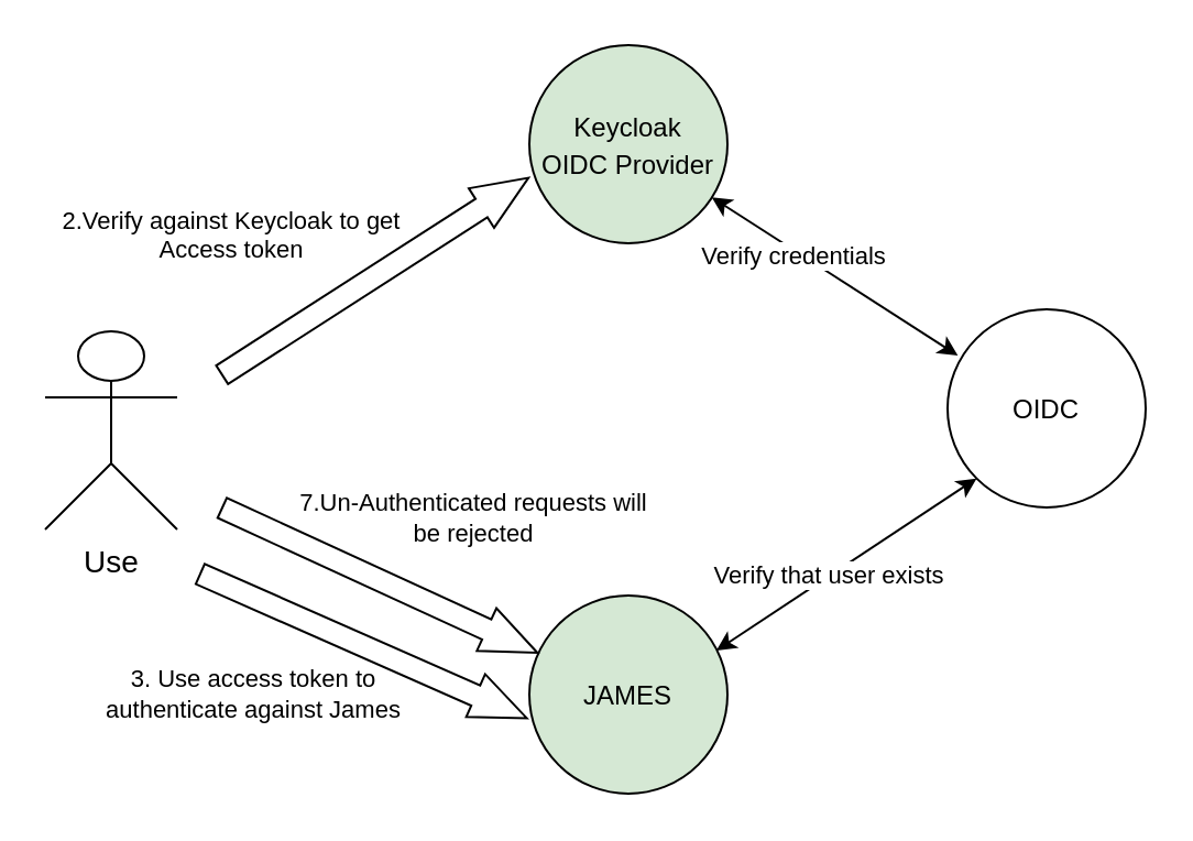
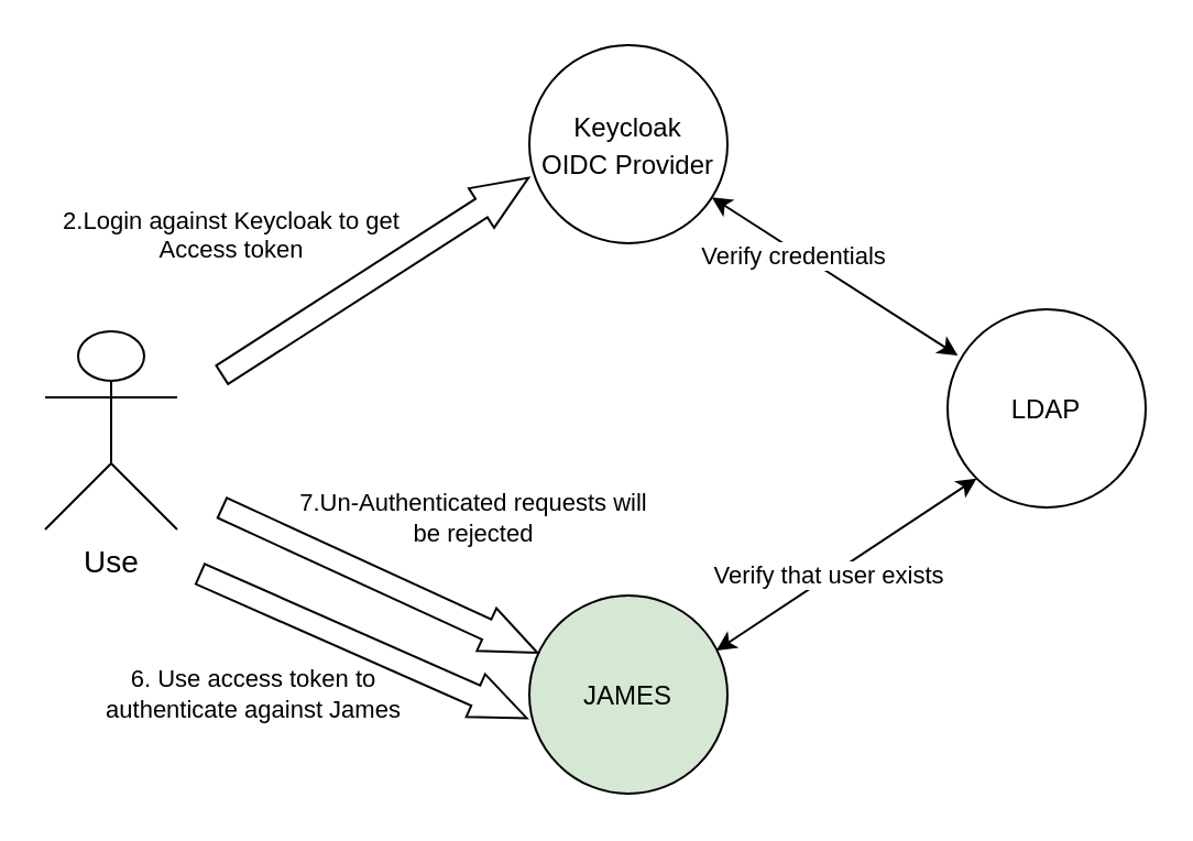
- <mxCell id="3" value="&lt;font style=&quot;font-size: 12px&quot;&gt;Keycloak&lt;br&gt;OIDC Provider&lt;br&gt;&lt;/font&gt;" style="ellipse;whiteSpace=wrap;html=1;aspect=fixed;fontSize=14;fillColor=#d5e8d4;" vertex="1" parent="1"><mxGeometry x="240" y="20" width="90" height="90" as="geometry" /></mxCell>
+ <mxCell id="3" value="&lt;font style=&quot;font-size: 12px&quot;&gt;Keycloak&lt;br&gt;OIDC Provider&lt;br&gt;&lt;/font&gt;" style="ellipse;whiteSpace=wrap;html=1;aspect=fixed;fontSize=14;" vertex="1" parent="1"><mxGeometry x="240" y="20" width="90" height="90" as="geometry" /></mxCell>
- <mxCell id="9" value="&lt;span style=&quot;background-color: rgb(255 , 255 , 255)&quot;&gt;&lt;br&gt;2.Verify against Keycloak to get Access token&lt;/span&gt;" style="text;html=1;strokeColor=none;fillColor=none;align=center;verticalAlign=middle;whiteSpace=wrap;rounded=0;fontSize=11;" vertex="1" parent="1"><mxGeometry x="20" y="80" width="170" height="40" as="geometry" /></mxCell>
+ <mxCell id="9" value="&lt;span style=&quot;background-color: rgb(255 , 255 , 255)&quot;&gt;&lt;br&gt;2.Login against Keycloak to get Access token&lt;/span&gt;" style="text;html=1;strokeColor=none;fillColor=none;align=center;verticalAlign=middle;whiteSpace=wrap;rounded=0;fontSize=11;" vertex="1" parent="1"><mxGeometry x="20" y="80" width="170" height="40" as="geometry" /></mxCell>
- <mxCell id="4" value="&lt;font style=&quot;font-size: 12px&quot;&gt;OIDC&lt;br&gt;&lt;/font&gt;" style="ellipse;whiteSpace=wrap;html=1;aspect=fixed;fontSize=14;" vertex="1" parent="1"><mxGeometry x="430" y="140" width="90" height="90" as="geometry" /></mxCell>
+ <mxCell id="4" value="&lt;font style=&quot;font-size: 12px&quot;&gt;LDAP&lt;br&gt;&lt;/font&gt;" style="ellipse;whiteSpace=wrap;html=1;aspect=fixed;fontSize=14;" vertex="1" parent="1"><mxGeometry x="430" y="140" width="90" height="90" as="geometry" /></mxCell>
- <mxCell id="11" value="&lt;span style=&quot;background-color: rgb(255 , 255 , 255)&quot;&gt;3. Use access token to authenticate against James&lt;/span&gt;" style="text;html=1;strokeColor=none;fillColor=none;align=center;verticalAlign=middle;whiteSpace=wrap;rounded=0;fontSize=11;" vertex="1" parent="1"><mxGeometry x="30" y="300" width="170" height="30" as="geometry" /></mxCell>
+ <mxCell id="11" value="&lt;span style=&quot;background-color: rgb(255 , 255 , 255)&quot;&gt;6. Use access token to authenticate against James&lt;/span&gt;" style="text;html=1;strokeColor=none;fillColor=none;align=center;verticalAlign=middle;whiteSpace=wrap;rounded=0;fontSize=11;" vertex="1" parent="1"><mxGeometry x="30" y="300" width="170" height="30" as="geometry" /></mxCell>
